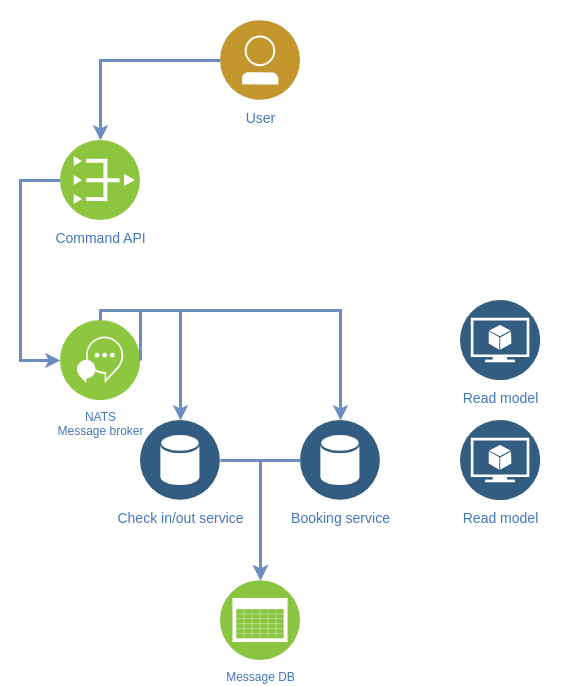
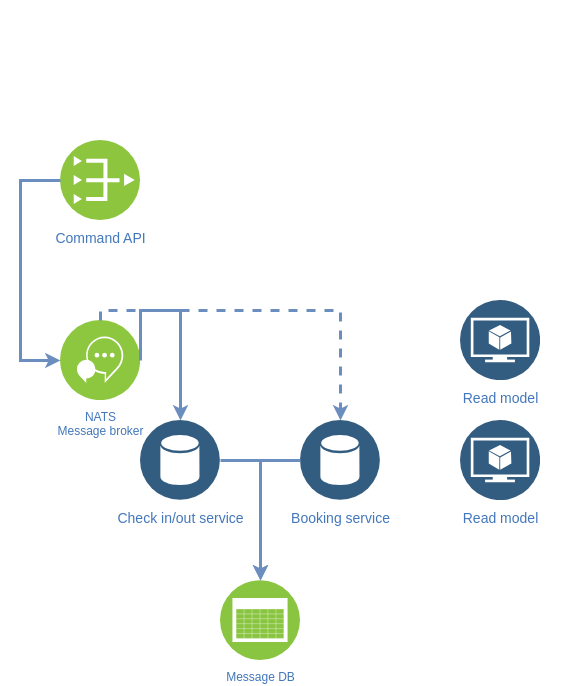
- <mxCell id="6" value="" style="edgeStyle=elbowEdgeStyle;rounded=0;elbow=vertical;html=1;labelBackgroundColor=#ffffff;endArrow=classic;endFill=1;endSize=6;jettySize=auto;orthogonalLoop=1;strokeWidth=3;fontSize=14;exitX=0;exitY=0.5;exitDx=0;exitDy=0;fillColor=#dae8fc;strokeColor=#6c8ebf;entryX=0.5;entryY=0;entryDx=0;entryDy=0;" edge="1" parent="1" source="2" target="5"><mxGeometry width="60" height="60" relative="1" as="geometry"><mxPoint x="700" y="510" as="sourcePoint" /><mxPoint x="760" y="450" as="targetPoint" /><Array as="points"><mxPoint x="150" y="60" /></Array></mxGeometry></mxCell>
- <mxCell id="2" value="&lt;div&gt;User&lt;/div&gt;" style="image;aspect=fixed;perimeter=ellipsePerimeter;html=1;align=center;shadow=0;dashed=0;fontColor=#4277BB;labelBackgroundColor=default;fontSize=14;spacingTop=3;image=img/lib/ibm/users/user.svg;" vertex="1" parent="1"><mxGeometry x="220" y="20" width="80" height="80" as="geometry" /></mxCell>
- <mxCell id="12" value="" style="edgeStyle=elbowEdgeStyle;rounded=0;elbow=vertical;html=1;labelBackgroundColor=#ffffff;endArrow=classic;endFill=1;endSize=6;jettySize=auto;orthogonalLoop=1;strokeWidth=3;fontSize=14;fillColor=#dae8fc;strokeColor=#6c8ebf;entryX=0.5;entryY=0;entryDx=0;entryDy=0;" edge="1" parent="1" source="4" target="9"><mxGeometry width="60" height="60" relative="1" as="geometry"><mxPoint x="150" y="320" as="sourcePoint" /><mxPoint x="190" y="430" as="targetPoint" /><Array as="points"><mxPoint x="320" y="310" /></Array></mxGeometry></mxCell>
+ <mxCell id="12" value="" style="edgeStyle=elbowEdgeStyle;rounded=0;elbow=vertical;html=1;labelBackgroundColor=#ffffff;endArrow=classic;endFill=1;endSize=6;jettySize=auto;orthogonalLoop=1;strokeWidth=3;fontSize=14;fillColor=#dae8fc;strokeColor=#6c8ebf;entryX=0.5;entryY=0;entryDx=0;entryDy=0;dashed=1;" edge="1" parent="1" source="4" target="9"><mxGeometry width="60" height="60" relative="1" as="geometry"><mxPoint x="150" y="320" as="sourcePoint" /><mxPoint x="190" y="430" as="targetPoint" /><Array as="points"><mxPoint x="320" y="310" /></Array></mxGeometry></mxCell>
